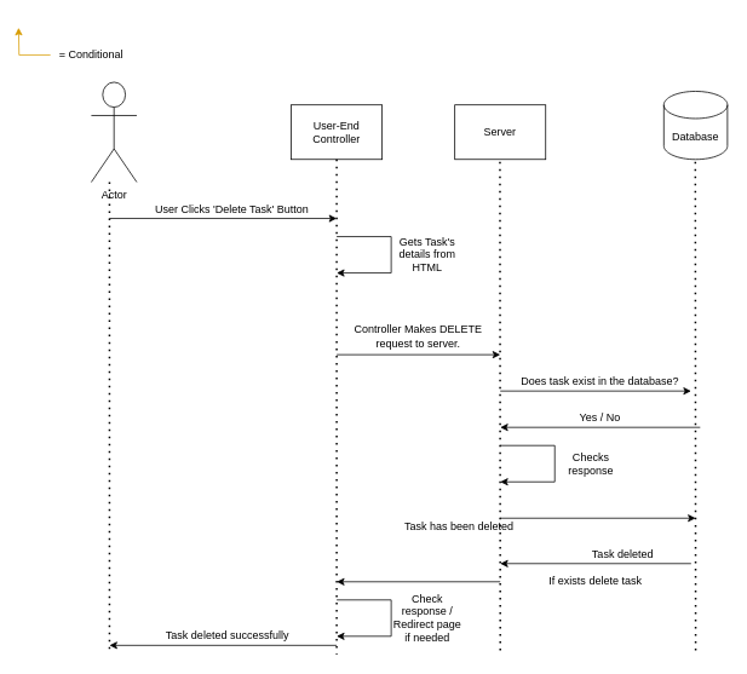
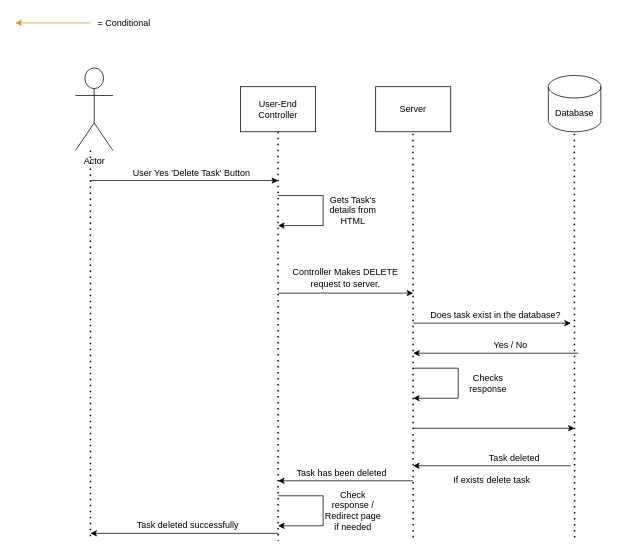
- <mxCell id="15" value="= Conditional" style="text;html=1;strokeColor=none;fillColor=none;align=center;verticalAlign=middle;whiteSpace=wrap;rounded=0;" vertex="1" parent="1"><mxGeometry x="55" y="50" width="90" height="20" as="geometry" /></mxCell>
+ <mxCell id="15" value="= Conditional" style="text;html=1;strokeColor=none;fillColor=none;align=center;verticalAlign=middle;whiteSpace=wrap;rounded=0;" vertex="1" parent="1"><mxGeometry x="120" y="20" width="90" height="20" as="geometry" /></mxCell>
- <mxCell id="7" value="User Clicks 'Delete Task' Button" style="text;html=1;strokeColor=none;fillColor=none;align=center;verticalAlign=middle;whiteSpace=wrap;rounded=0;" vertex="1" parent="1"><mxGeometry x="155" y="220" width="200" height="20" as="geometry" /></mxCell>
+ <mxCell id="7" value="User Yes 'Delete Task' Button" style="text;html=1;strokeColor=none;fillColor=none;align=center;verticalAlign=middle;whiteSpace=wrap;rounded=0;" vertex="1" parent="1"><mxGeometry x="155" y="220" width="200" height="20" as="geometry" /></mxCell>
- <mxCell id="29" value="Yes / No" style="text;html=1;strokeColor=none;fillColor=none;align=center;verticalAlign=middle;whiteSpace=wrap;rounded=0;" vertex="1" parent="1"><mxGeometry x="630" y="450" width="60" height="20" as="geometry" /></mxCell>
+ <mxCell id="29" value="Yes / No" style="text;html=1;strokeColor=none;fillColor=none;align=center;verticalAlign=middle;whiteSpace=wrap;rounded=0;" vertex="1" parent="1"><mxGeometry x="650" y="450" width="60" height="20" as="geometry" /></mxCell>
- <mxCell id="39" value="Task has been deleted" style="text;html=1;strokeColor=none;fillColor=none;align=center;verticalAlign=middle;whiteSpace=wrap;rounded=0;" vertex="1" parent="1"><mxGeometry x="440" y="570" width="130" height="20" as="geometry" /></mxCell>
+ <mxCell id="39" value="Task has been deleted" style="text;html=1;strokeColor=none;fillColor=none;align=center;verticalAlign=middle;whiteSpace=wrap;rounded=0;" vertex="1" parent="1"><mxGeometry x="390" y="620" width="130" height="20" as="geometry" /></mxCell>
